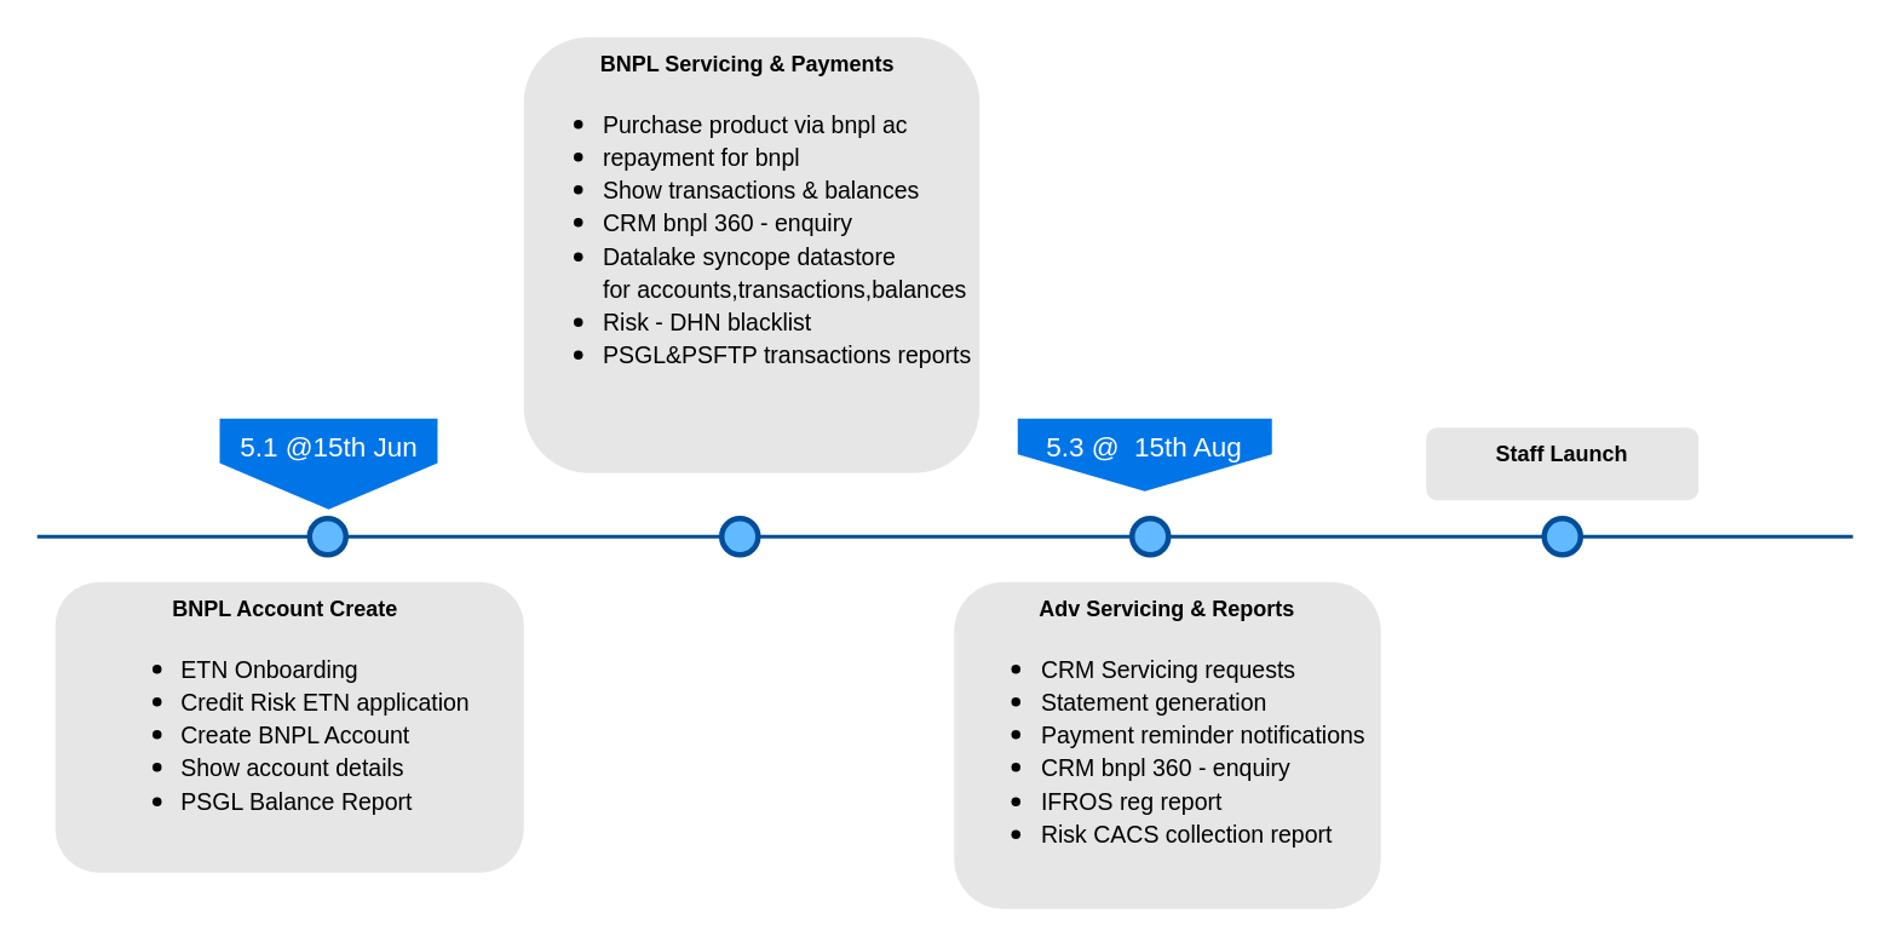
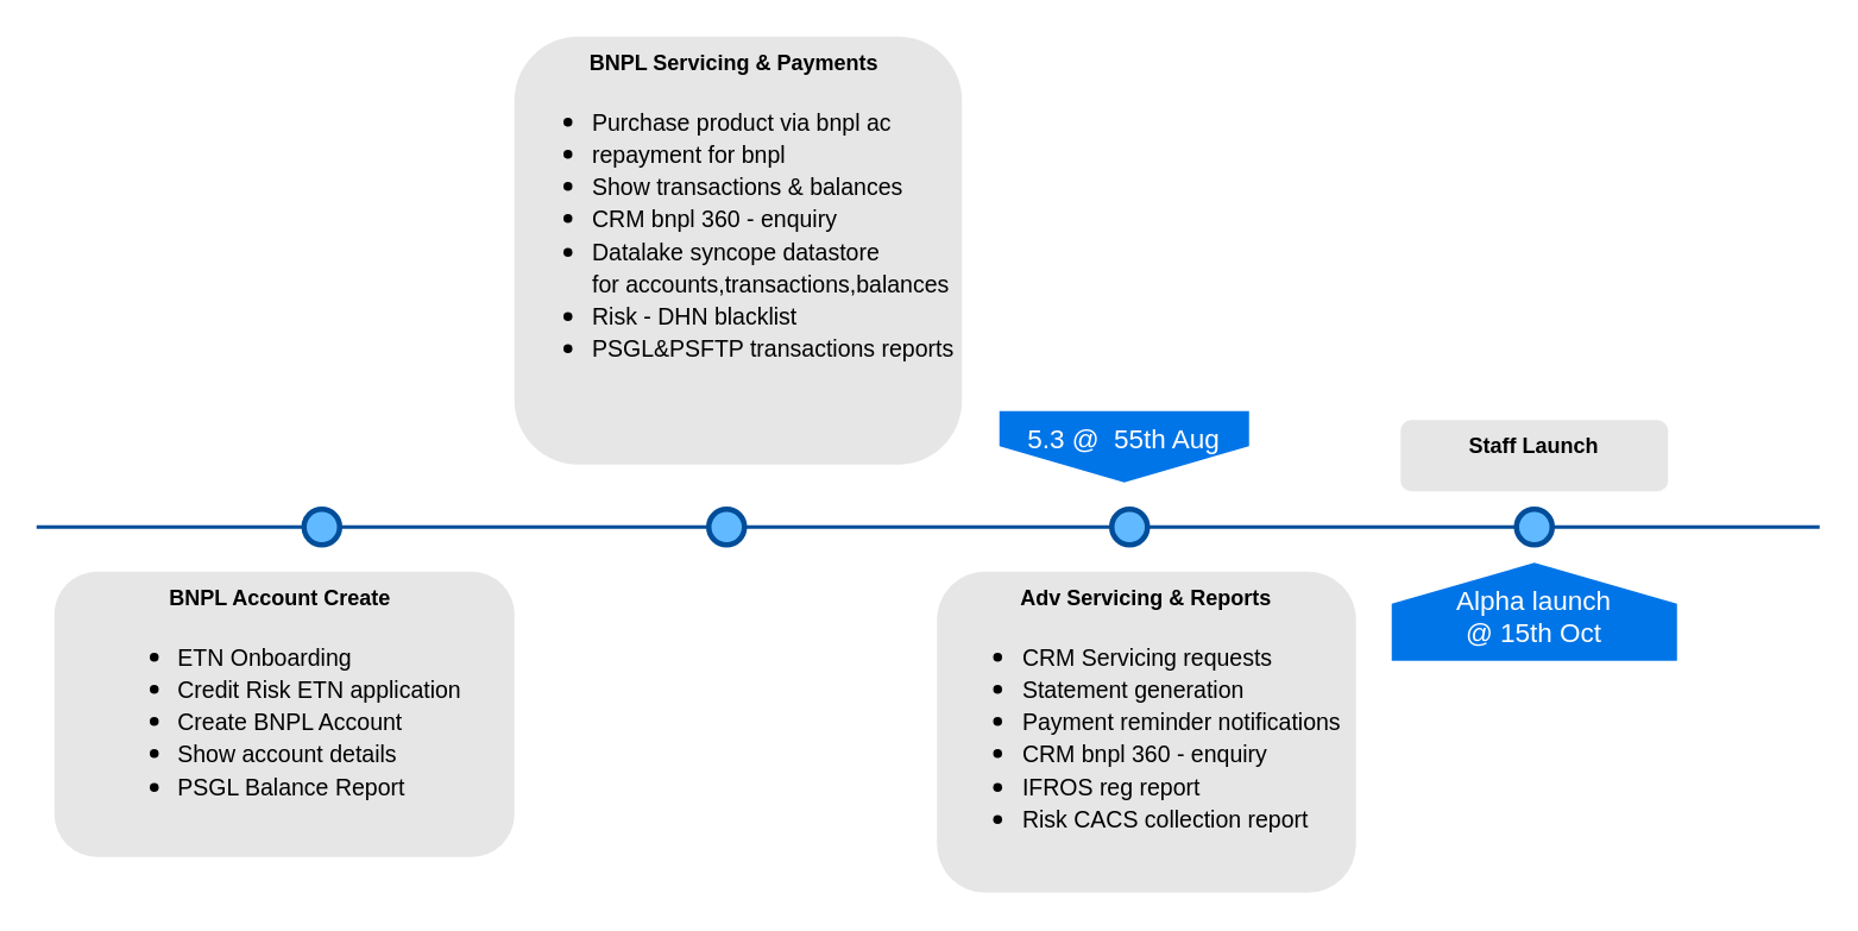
- <mxCell id="4" value="&lt;span&gt;5.3 @ &amp;nbsp;15th Aug&lt;/span&gt;" style="shape=offPageConnector;whiteSpace=wrap;html=1;fillColor=#0075E8;fontSize=15;fontColor=#FFFFFF;size=0.509;verticalAlign=top;strokeColor=none;" parent="1" vertex="1"><mxGeometry x="560" y="230" width="140" height="40" as="geometry" /></mxCell>
+ <mxCell id="4" value="&lt;span&gt;5.3 @ &amp;nbsp;55th Aug&lt;/span&gt;" style="shape=offPageConnector;whiteSpace=wrap;html=1;fillColor=#0075E8;fontSize=15;fontColor=#FFFFFF;size=0.509;verticalAlign=top;strokeColor=none;" parent="1" vertex="1"><mxGeometry x="560" y="230" width="140" height="40" as="geometry" /></mxCell>
- <mxCell id="3" value="5.1 @15th Jun" style="shape=offPageConnector;whiteSpace=wrap;html=1;fillColor=#0075E8;fontSize=15;fontColor=#FFFFFF;size=0.509;verticalAlign=top;strokeColor=none;" parent="1" vertex="1"><mxGeometry x="120.5" y="230" width="120" height="50" as="geometry" /></mxCell>
+ <mxCell id="5" value="Alpha launch &lt;br&gt;@ 15th Oct" style="shape=offPageConnector;whiteSpace=wrap;html=1;fillColor=#0075E8;fontSize=15;fontColor=#FFFFFF;size=0.418;flipV=1;verticalAlign=bottom;strokeColor=none;spacingBottom=4;" parent="1" vertex="1"><mxGeometry x="780" y="315" width="160" height="55" as="geometry" /></mxCell>
